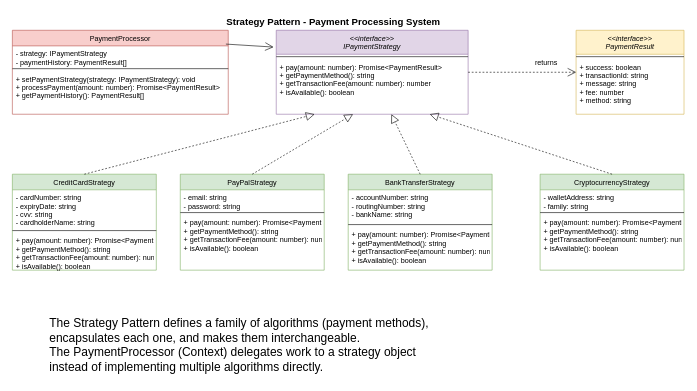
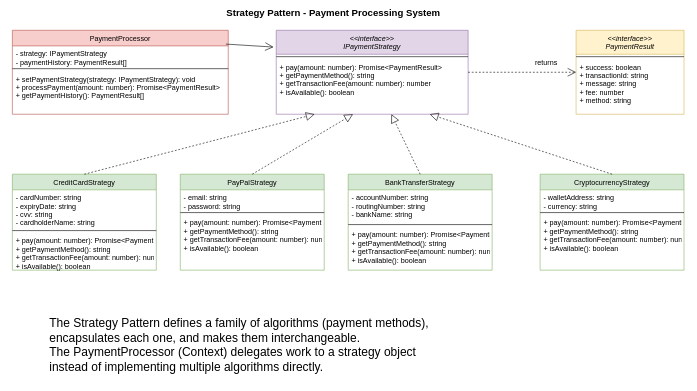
- <mxCell id="35" value="Strategy Pattern - Payment Processing System" style="text;html=1;align=center;verticalAlign=middle;resizable=0;points=[];autosize=1;strokeColor=none;fillColor=none;fontSize=16;fontStyle=1;" parent="1" vertex="1"><mxGeometry x="380" y="20" width="350" height="30" as="geometry" /></mxCell>
+ <mxCell id="35" value="Strategy Pattern - Payment Processing System" style="text;html=1;align=center;verticalAlign=middle;resizable=0;points=[];autosize=1;strokeColor=none;fillColor=none;fontSize=16;fontStyle=1;" parent="1" vertex="1"><mxGeometry x="380" y="5" width="350" height="30" as="geometry" /></mxCell>
- <mxCell id="21" value="- walletAddress: string&#10;- family: string" style="text;align=left;verticalAlign=top;spacingLeft=4;spacingRight=4;overflow=hidden;rotatable=0;points=[[0,0.5],[1,0.5]];portConstraint=eastwest;" parent="20" vertex="1"><mxGeometry y="26" width="240" height="34" as="geometry" /></mxCell>
+ <mxCell id="21" value="- walletAddress: string&#10;- currency: string" style="text;align=left;verticalAlign=top;spacingLeft=4;spacingRight=4;overflow=hidden;rotatable=0;points=[[0,0.5],[1,0.5]];portConstraint=eastwest;" parent="20" vertex="1"><mxGeometry y="26" width="240" height="34" as="geometry" /></mxCell>
